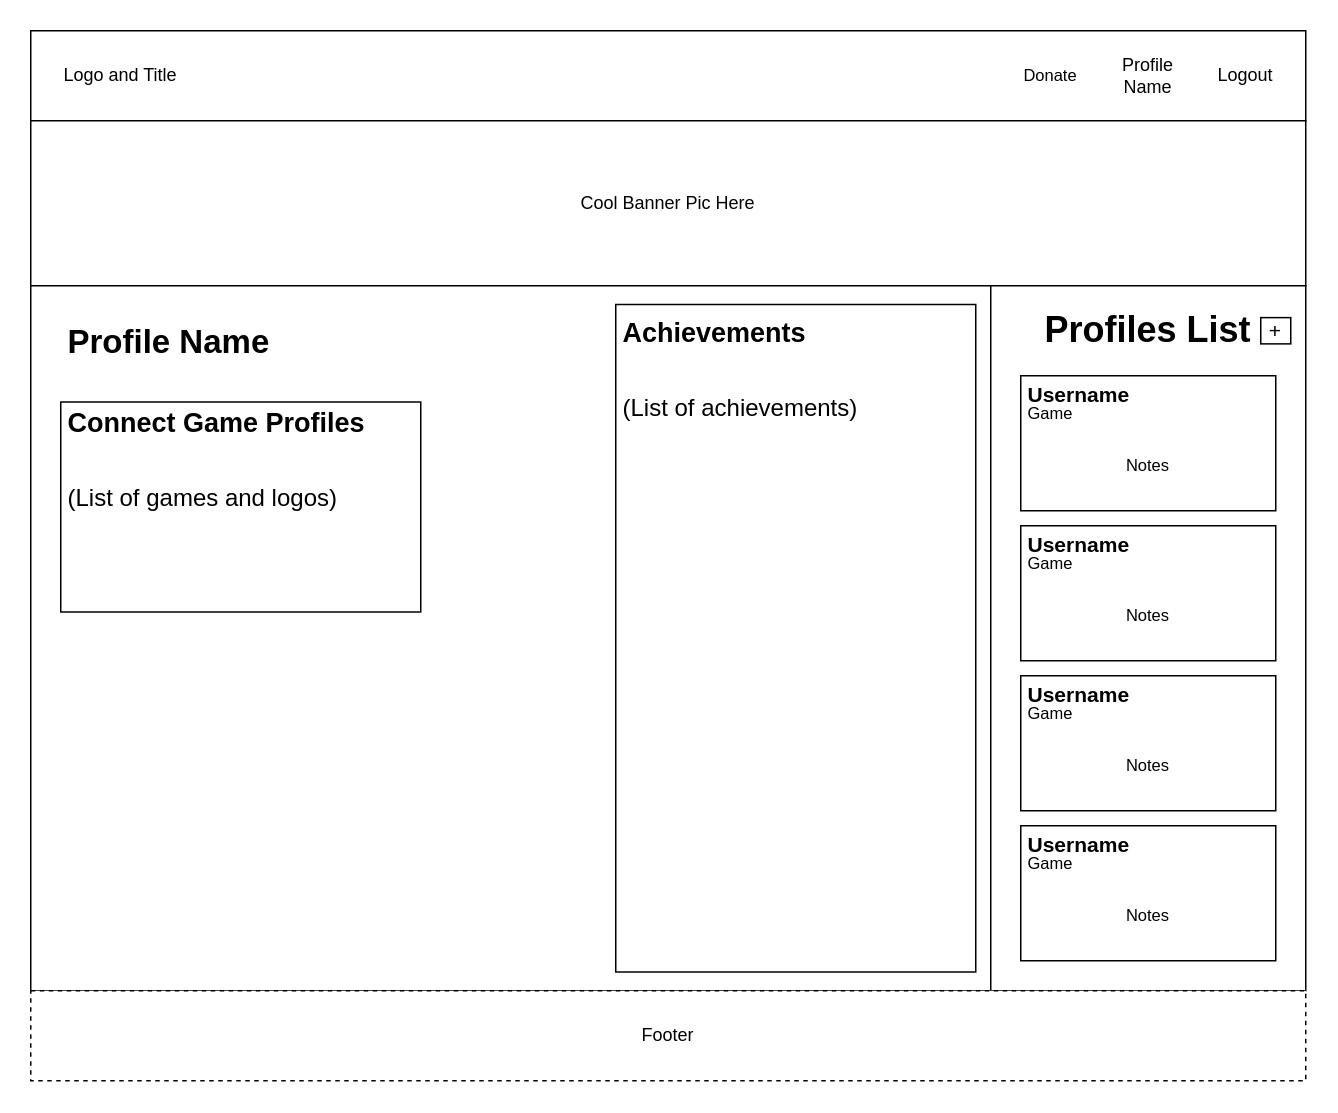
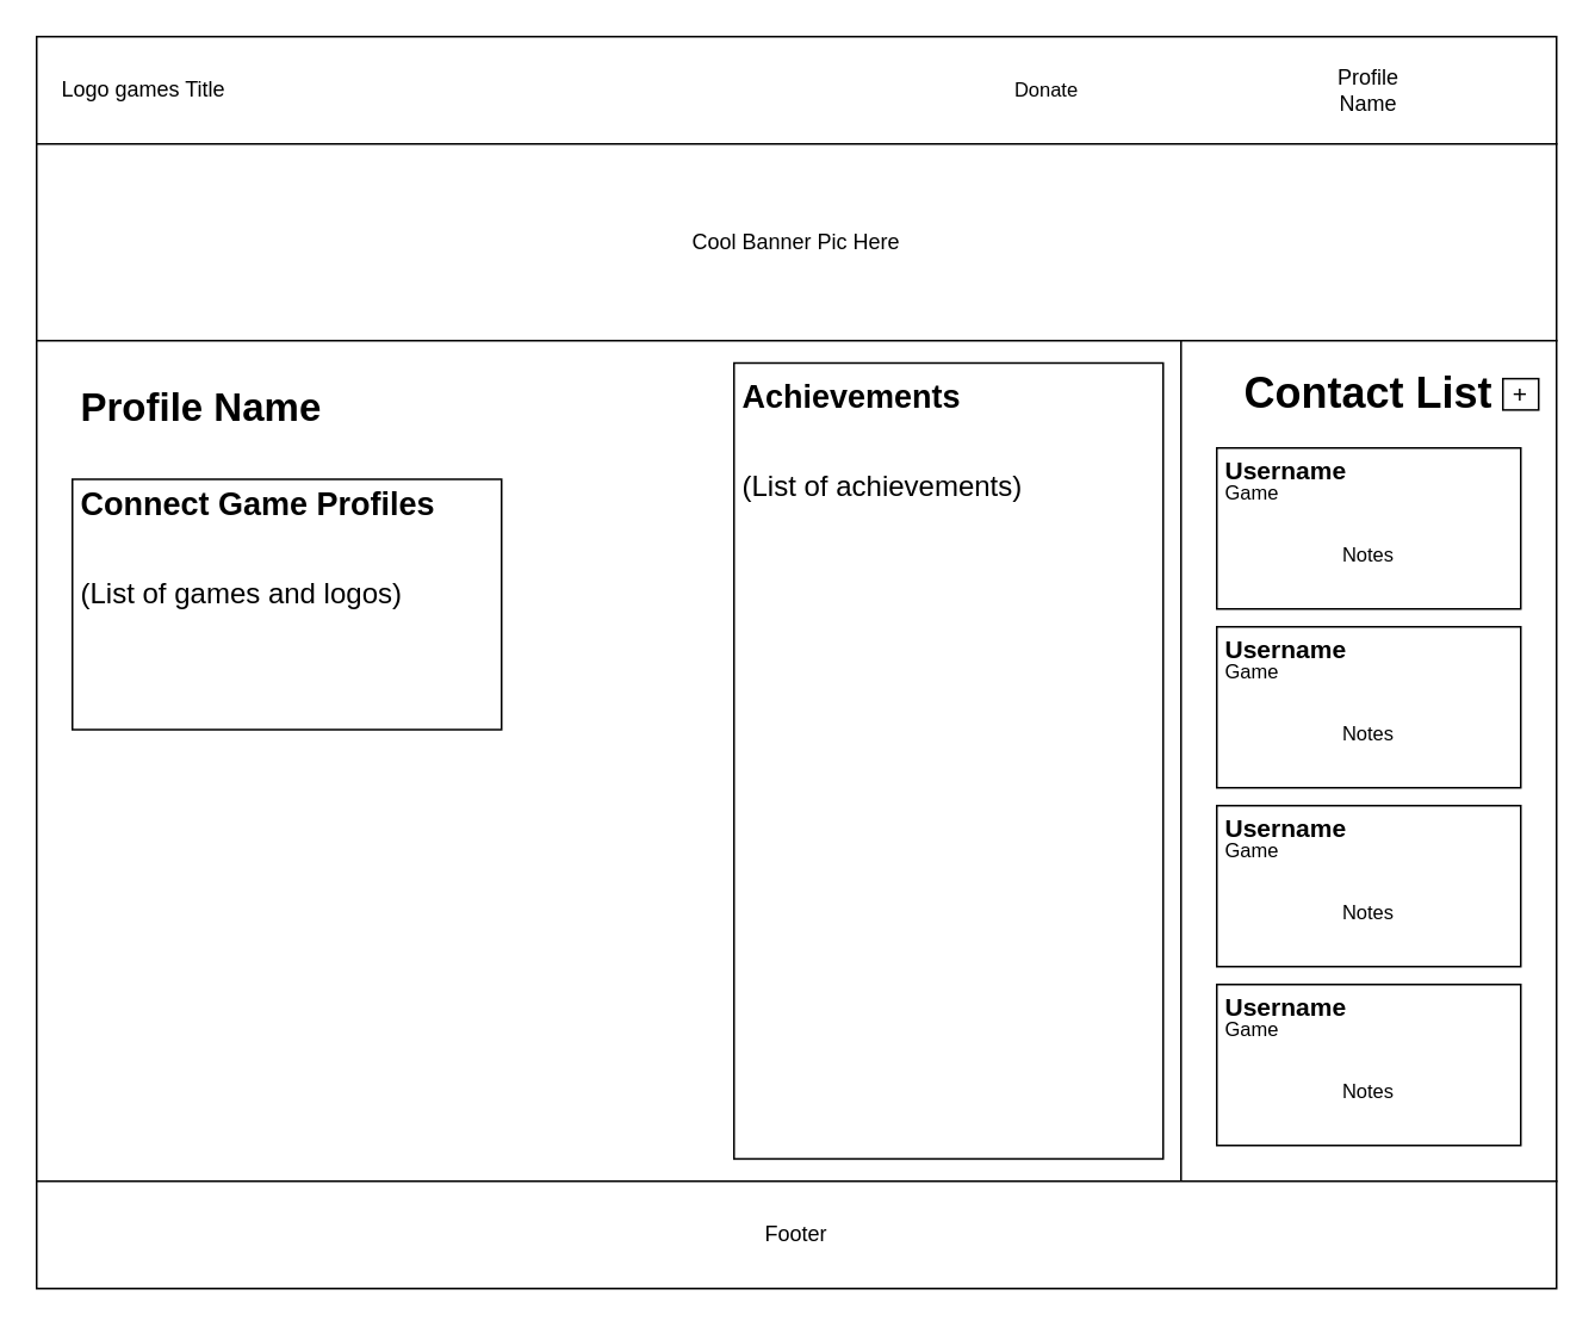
- <mxCell id="3" value="Logo and Title" style="text;html=1;strokeColor=none;fillColor=none;align=center;verticalAlign=middle;whiteSpace=wrap;rounded=0;" vertex="1" parent="1"><mxGeometry width="120" height="60" as="geometry" x="20" y="20" /></mxCell>
+ <mxCell id="3" value="Logo games Title" style="text;html=1;strokeColor=none;fillColor=none;align=center;verticalAlign=middle;whiteSpace=wrap;rounded=0;" vertex="1" parent="1"><mxGeometry width="120" height="60" as="geometry" x="20" y="20" /></mxCell>
- <mxCell id="27" value="Donate" style="text;html=1;strokeColor=none;fillColor=none;align=center;verticalAlign=middle;whiteSpace=wrap;rounded=0;fontSize=11;" vertex="1" parent="1"><mxGeometry x="670" y="35" width="60" height="30" as="geometry" /></mxCell>
+ <mxCell id="27" value="Donate" style="text;html=1;strokeColor=none;fillColor=none;align=center;verticalAlign=middle;whiteSpace=wrap;rounded=0;fontSize=11;" vertex="1" parent="1"><mxGeometry x="555" y="35" width="60" height="30" as="geometry" /></mxCell>
- <mxCell id="5" value="Logout" style="text;html=1;strokeColor=none;fillColor=none;align=center;verticalAlign=middle;whiteSpace=wrap;rounded=0;" vertex="1" parent="1"><mxGeometry x="800" y="35" width="60" height="30" as="geometry" /></mxCell>
- <mxCell id="9" value="&lt;h1&gt;Profiles List&lt;/h1&gt;&lt;p style=&quot;text-align: left&quot;&gt;&lt;br&gt;&lt;/p&gt;" style="text;html=1;strokeColor=none;fillColor=none;spacing=5;spacingTop=-20;whiteSpace=wrap;overflow=hidden;rounded=0;align=center;" vertex="1" parent="1"><mxGeometry x="670" y="200" width="190" height="40" as="geometry" /></mxCell>
+ <mxCell id="9" value="&lt;h1&gt;Contact List&lt;/h1&gt;&lt;p style=&quot;text-align: left&quot;&gt;&lt;br&gt;&lt;/p&gt;" style="text;html=1;strokeColor=none;fillColor=none;spacing=5;spacingTop=-20;whiteSpace=wrap;overflow=hidden;rounded=0;align=center;" vertex="1" parent="1"><mxGeometry x="670" y="200" width="190" height="40" as="geometry" /></mxCell>
- <mxCell id="33" value="Footer" style="rounded=0;whiteSpace=wrap;html=1;dashed=1;" vertex="1" parent="1"><mxGeometry y="660" width="850" height="60" as="geometry" x="20" /></mxCell>
+ <mxCell id="33" value="Footer" style="rounded=0;whiteSpace=wrap;html=1;" vertex="1" parent="1"><mxGeometry y="660" width="850" height="60" as="geometry" x="20" /></mxCell>
